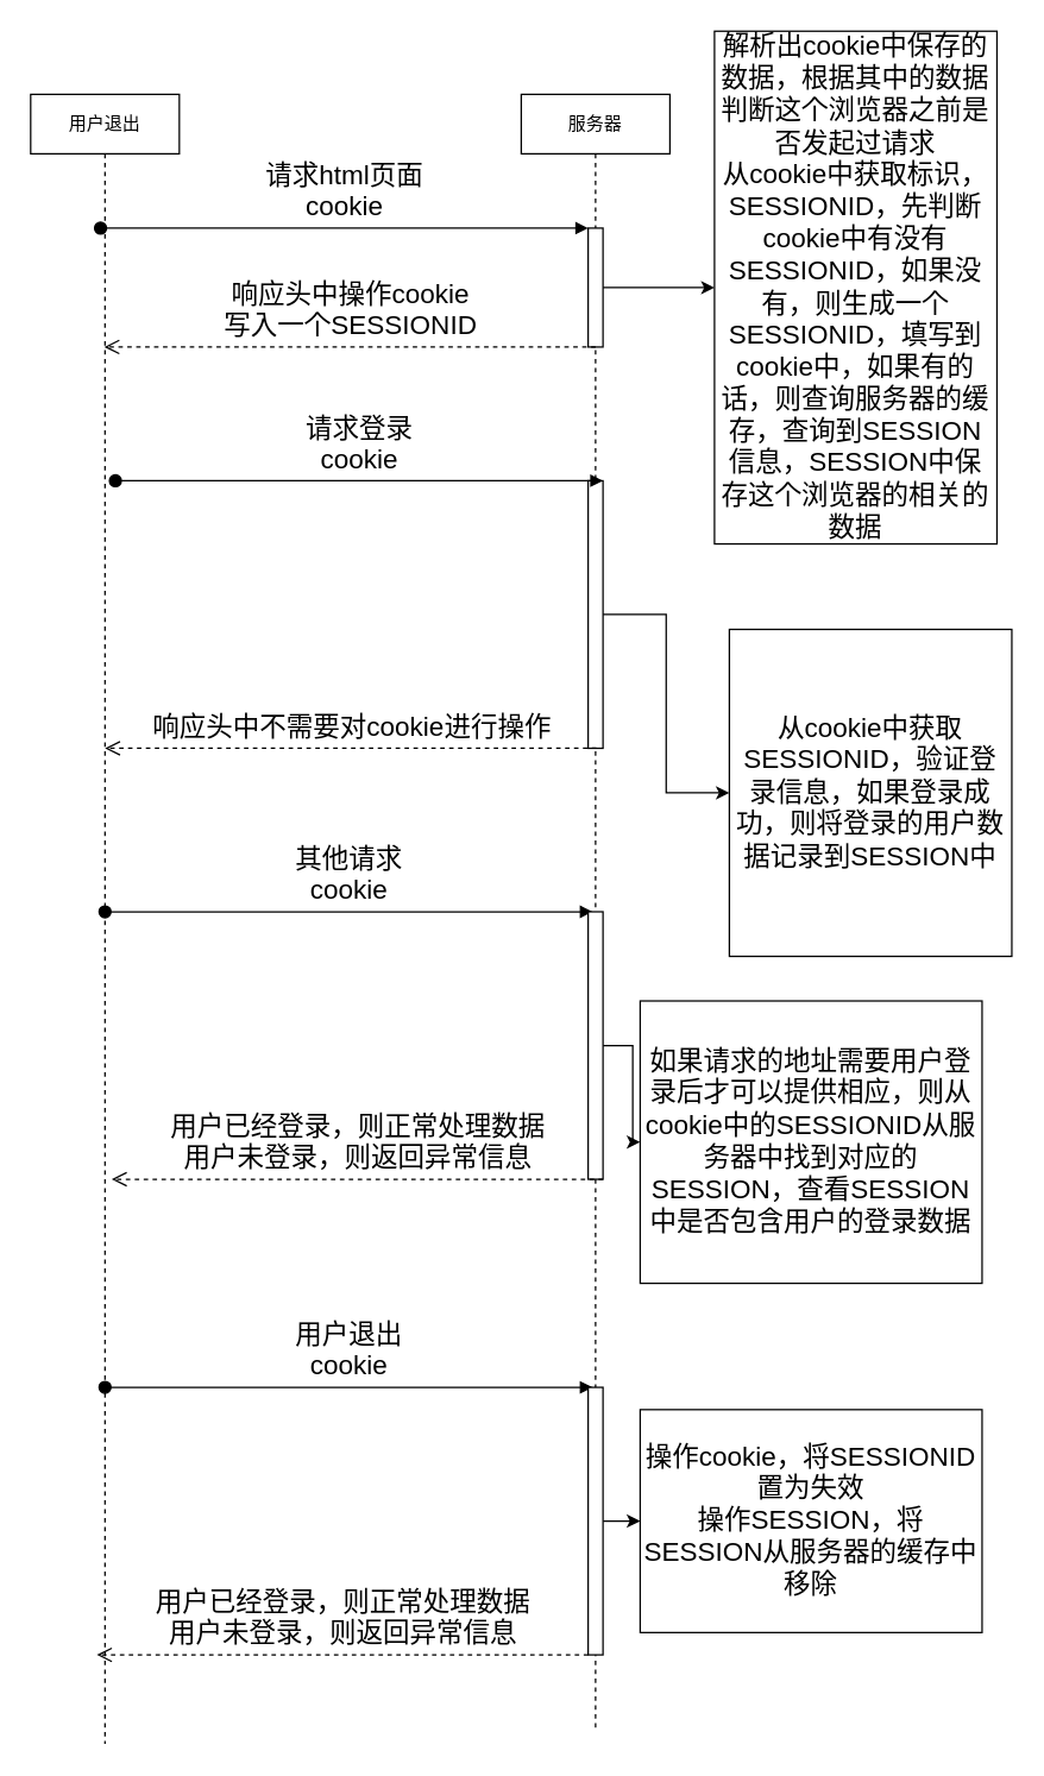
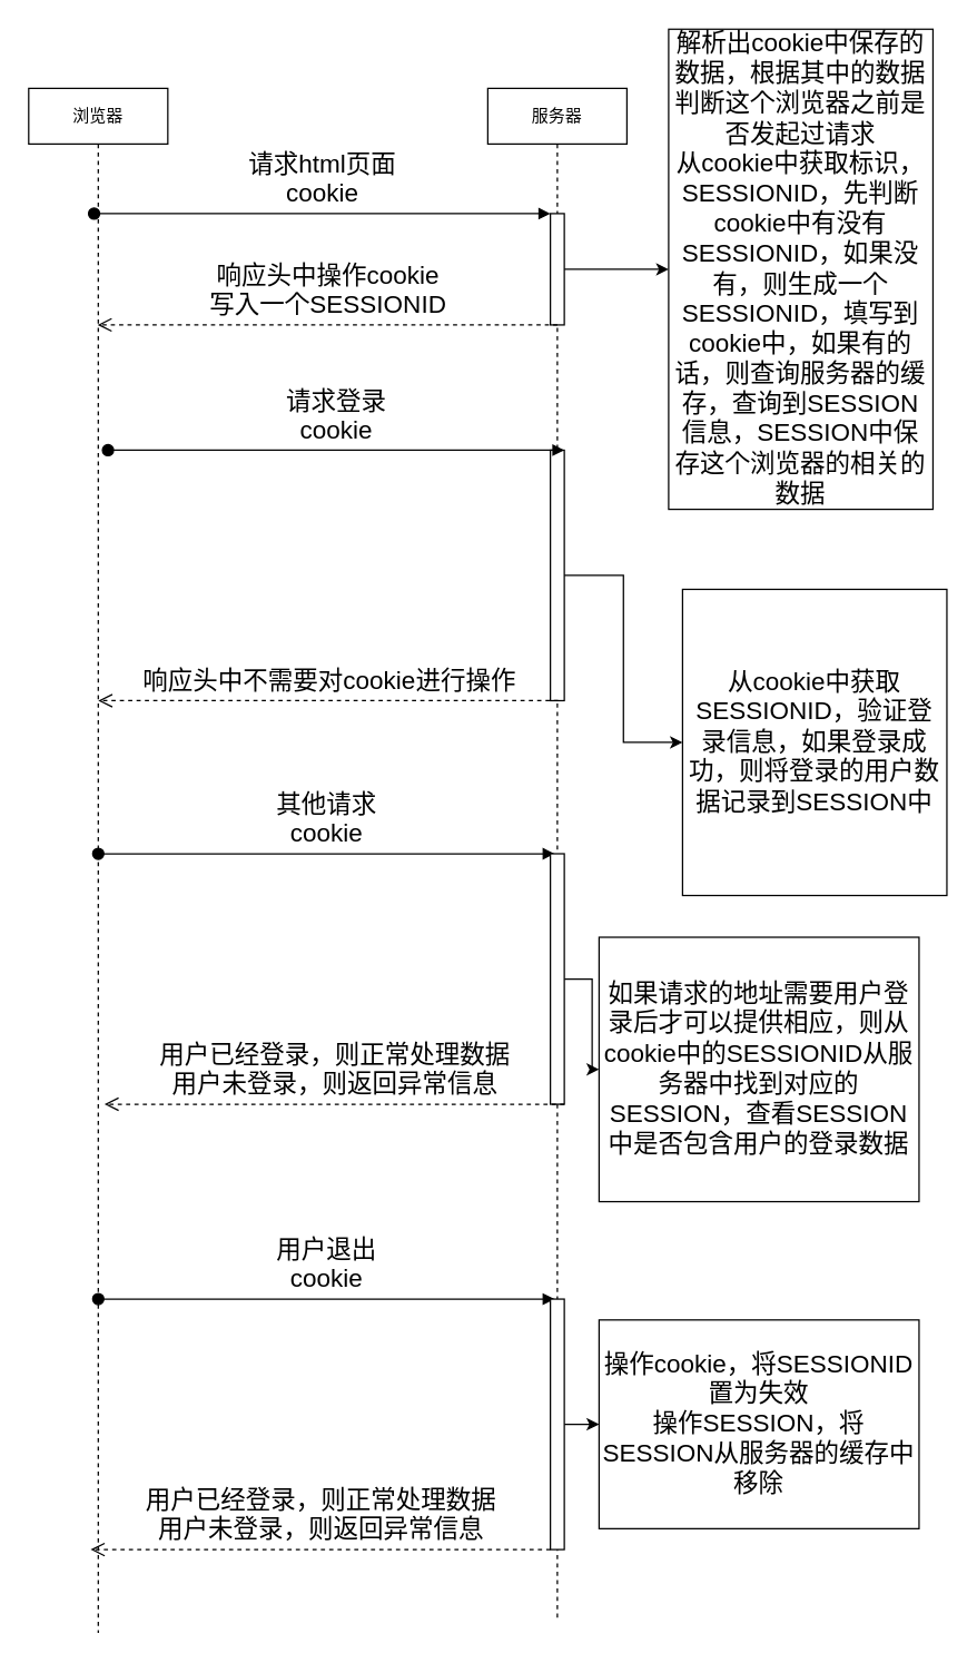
- <mxCell id="2" value="用户退出" style="shape=umlLifeline;perimeter=lifelinePerimeter;whiteSpace=wrap;html=1;container=1;collapsible=0;recursiveResize=0;outlineConnect=0;" vertex="1" parent="1"><mxGeometry x="20" y="63" width="100" height="1110" as="geometry" /></mxCell>
+ <mxCell id="2" value="浏览器" style="shape=umlLifeline;perimeter=lifelinePerimeter;whiteSpace=wrap;html=1;container=1;collapsible=0;recursiveResize=0;outlineConnect=0;" vertex="1" parent="1"><mxGeometry x="20" y="63" width="100" height="1110" as="geometry" /></mxCell>
